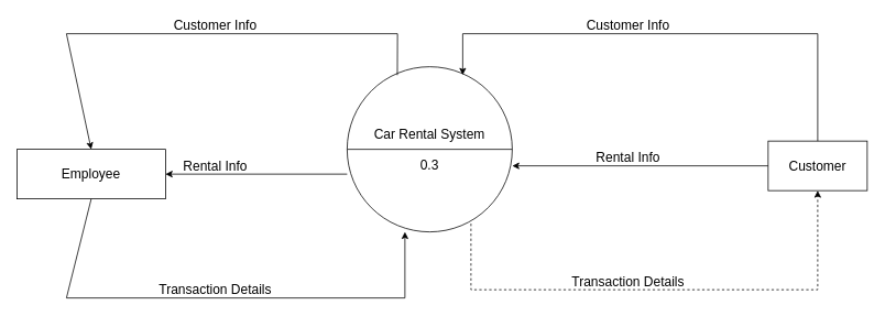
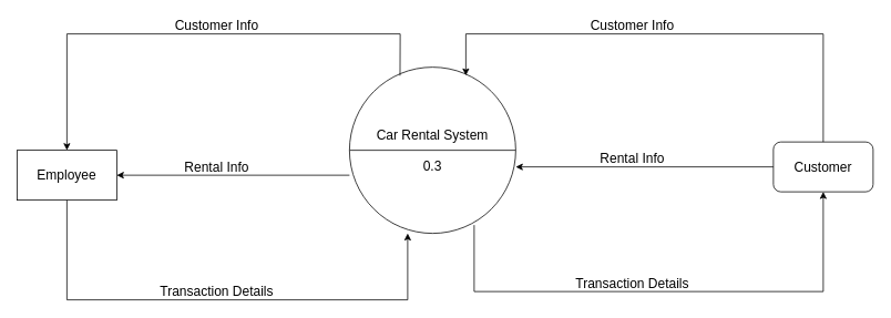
- <mxCell id="4" value="Customer" style="rounded=0;whiteSpace=wrap;html=1;fontSize=16;" parent="1" vertex="1"><mxGeometry x="930" y="170" width="120" height="60" as="geometry" /></mxCell>
+ <mxCell id="4" value="Customer" style="whiteSpace=wrap;html=1;fontSize=16;rounded=1;" parent="1" vertex="1"><mxGeometry x="930" y="170" width="120" height="60" as="geometry" /></mxCell>
- <mxCell id="3" value="Employee" style="rounded=0;whiteSpace=wrap;html=1;fontSize=16;" parent="1" vertex="1"><mxGeometry x="20" y="180" width="180" height="60" as="geometry" /></mxCell>
+ <mxCell id="3" value="Employee" style="rounded=0;whiteSpace=wrap;html=1;fontSize=16;" parent="1" vertex="1"><mxGeometry x="20" y="180" width="120" height="60" as="geometry" /></mxCell>
- <mxCell id="15" value="" style="endArrow=classic;html=1;rounded=0;fontSize=16;exitX=0.75;exitY=0.95;exitDx=0;exitDy=0;exitPerimeter=0;entryX=0.5;entryY=1;entryDx=0;entryDy=0;dashed=1;" parent="1" source="2" target="4" edge="1"><mxGeometry width="50" height="50" relative="1" as="geometry"><mxPoint x="740" y="380" as="sourcePoint" /><mxPoint x="790" y="330" as="targetPoint" /><Array as="points"><mxPoint x="570" y="350" /><mxPoint x="990" y="350" /></Array></mxGeometry></mxCell>
+ <mxCell id="15" value="" style="endArrow=classic;html=1;rounded=0;fontSize=16;exitX=0.75;exitY=0.95;exitDx=0;exitDy=0;exitPerimeter=0;entryX=0.5;entryY=1;entryDx=0;entryDy=0;" parent="1" source="2" target="4" edge="1"><mxGeometry width="50" height="50" relative="1" as="geometry"><mxPoint x="740" y="380" as="sourcePoint" /><mxPoint x="790" y="330" as="targetPoint" /><Array as="points"><mxPoint x="570" y="350" /><mxPoint x="990" y="350" /></Array></mxGeometry></mxCell>
